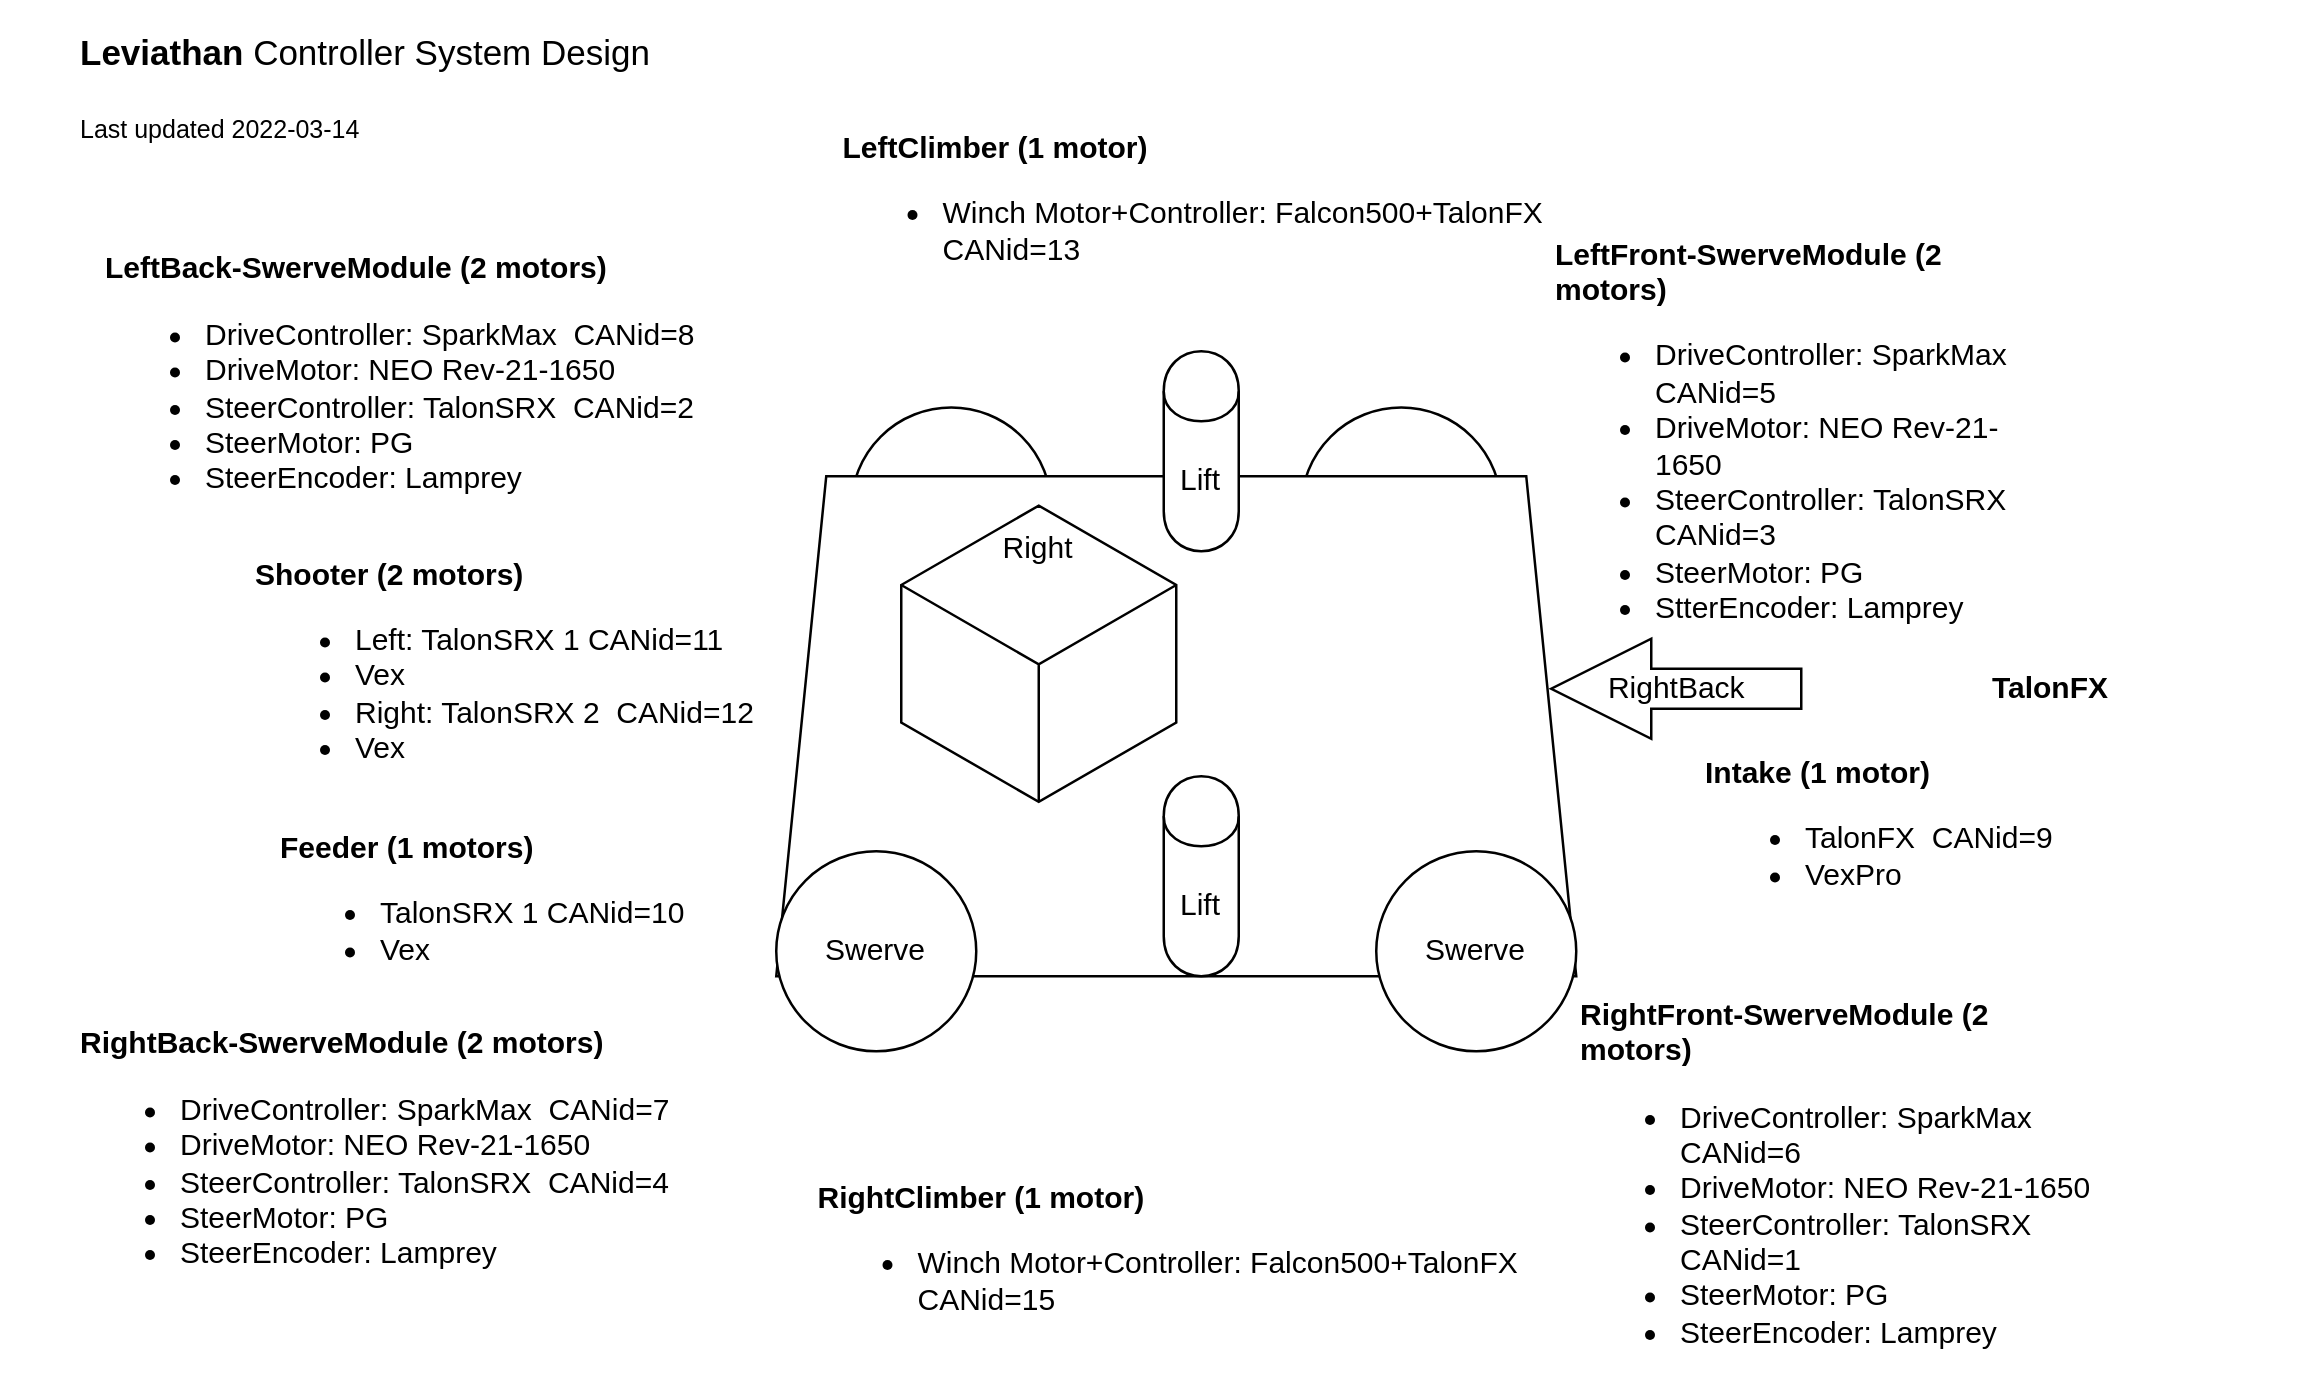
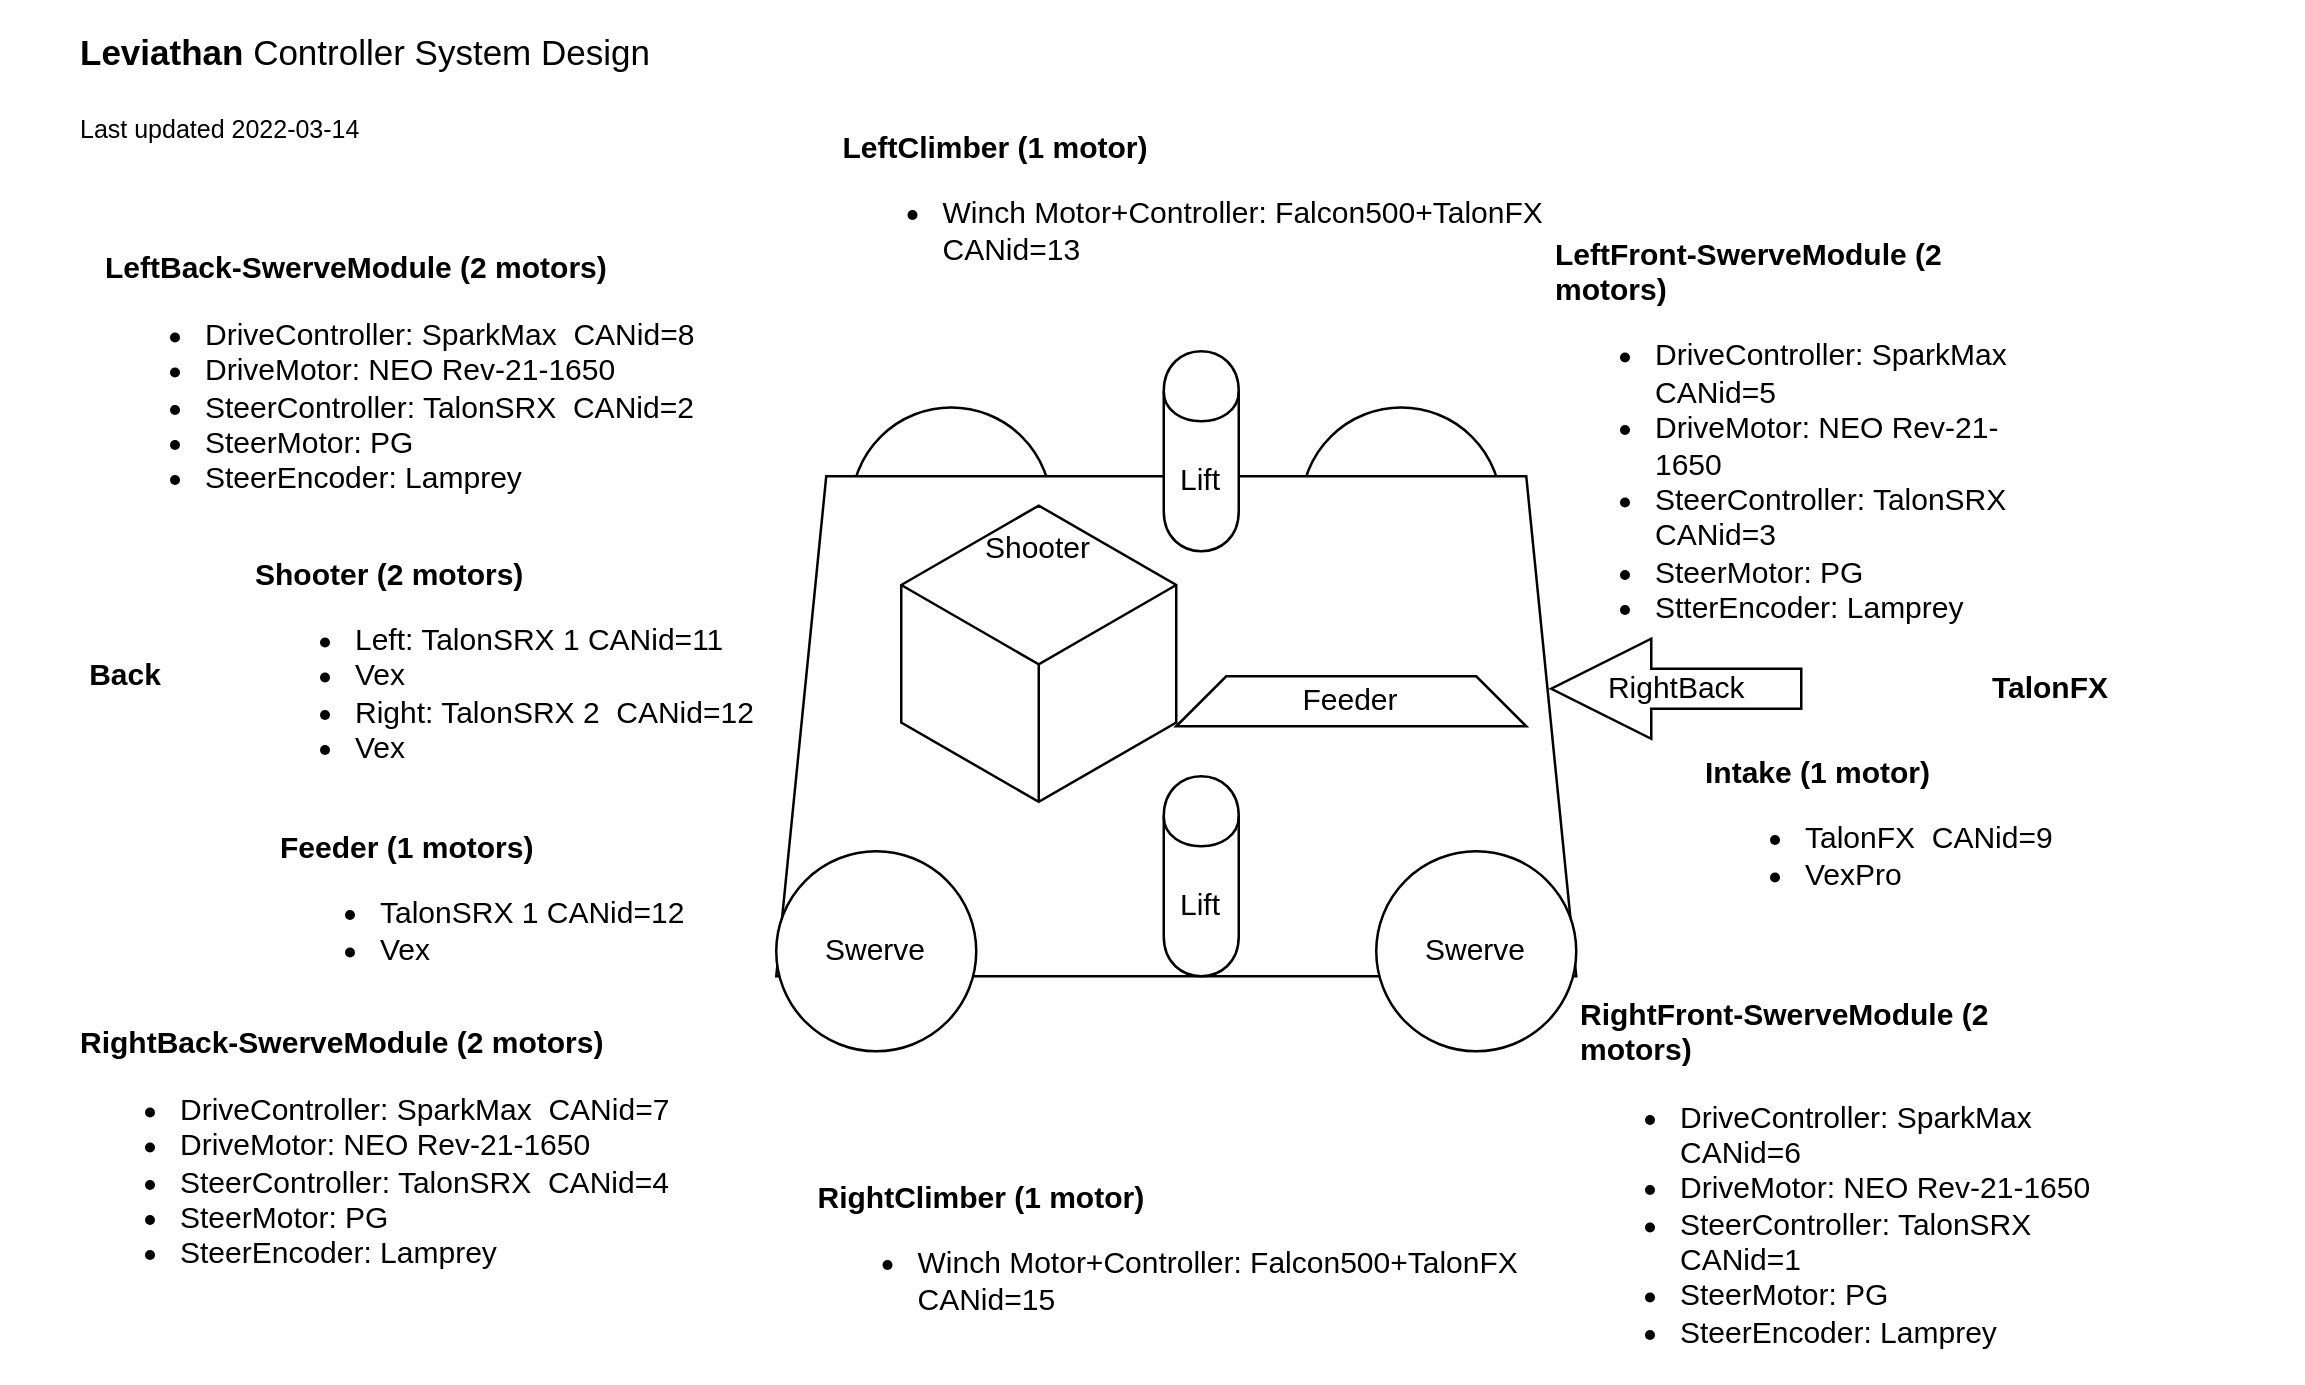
- <mxCell id="24" value="Right" style="html=1;whiteSpace=wrap;aspect=fixed;shape=isoCube;backgroundOutline=1;verticalAlign=top;spacingTop=5;" parent="1" vertex="1"><mxGeometry x="360" y="200" width="110" height="122" as="geometry" /></mxCell>
+ <mxCell id="24" value="Shooter" style="html=1;whiteSpace=wrap;aspect=fixed;shape=isoCube;backgroundOutline=1;verticalAlign=top;spacingTop=5;" parent="1" vertex="1"><mxGeometry x="360" y="200" width="110" height="122" as="geometry" /></mxCell>
+ <mxCell id="10" value="Back" style="text;html=1;strokeColor=none;fillColor=none;align=center;verticalAlign=middle;whiteSpace=wrap;rounded=0;fontStyle=1" parent="1" vertex="1"><mxGeometry x="20" y="255" width="60" height="30" as="geometry" /></mxCell>
+ <mxCell id="19" value="Feeder" style="shape=trapezoid;perimeter=trapezoidPerimeter;whiteSpace=wrap;html=1;fixedSize=1;" parent="1" vertex="1"><mxGeometry x="470" y="270" width="140" height="20" as="geometry" /></mxCell>
- <mxCell id="18" value="&lt;b&gt;Feeder (1 motors)&lt;/b&gt;&lt;br&gt;&lt;ul&gt;&lt;li&gt;&lt;span&gt;TalonSRX 1 CANid=10&lt;/span&gt;&lt;br&gt;&lt;/li&gt;&lt;li&gt;Vex&lt;/li&gt;&lt;/ul&gt;" style="text;html=1;strokeColor=none;fillColor=none;align=left;verticalAlign=middle;whiteSpace=wrap;rounded=0;" parent="1" vertex="1"><mxGeometry x="110" y="350" width="220" height="30" as="geometry" /></mxCell>
+ <mxCell id="18" value="&lt;b&gt;Feeder (1 motors)&lt;/b&gt;&lt;br&gt;&lt;ul&gt;&lt;li&gt;&lt;span&gt;TalonSRX 1 CANid=12&lt;/span&gt;&lt;br&gt;&lt;/li&gt;&lt;li&gt;Vex&lt;/li&gt;&lt;/ul&gt;" style="text;html=1;strokeColor=none;fillColor=none;align=left;verticalAlign=middle;whiteSpace=wrap;rounded=0;" parent="1" vertex="1"><mxGeometry x="110" y="350" width="220" height="30" as="geometry" /></mxCell>
